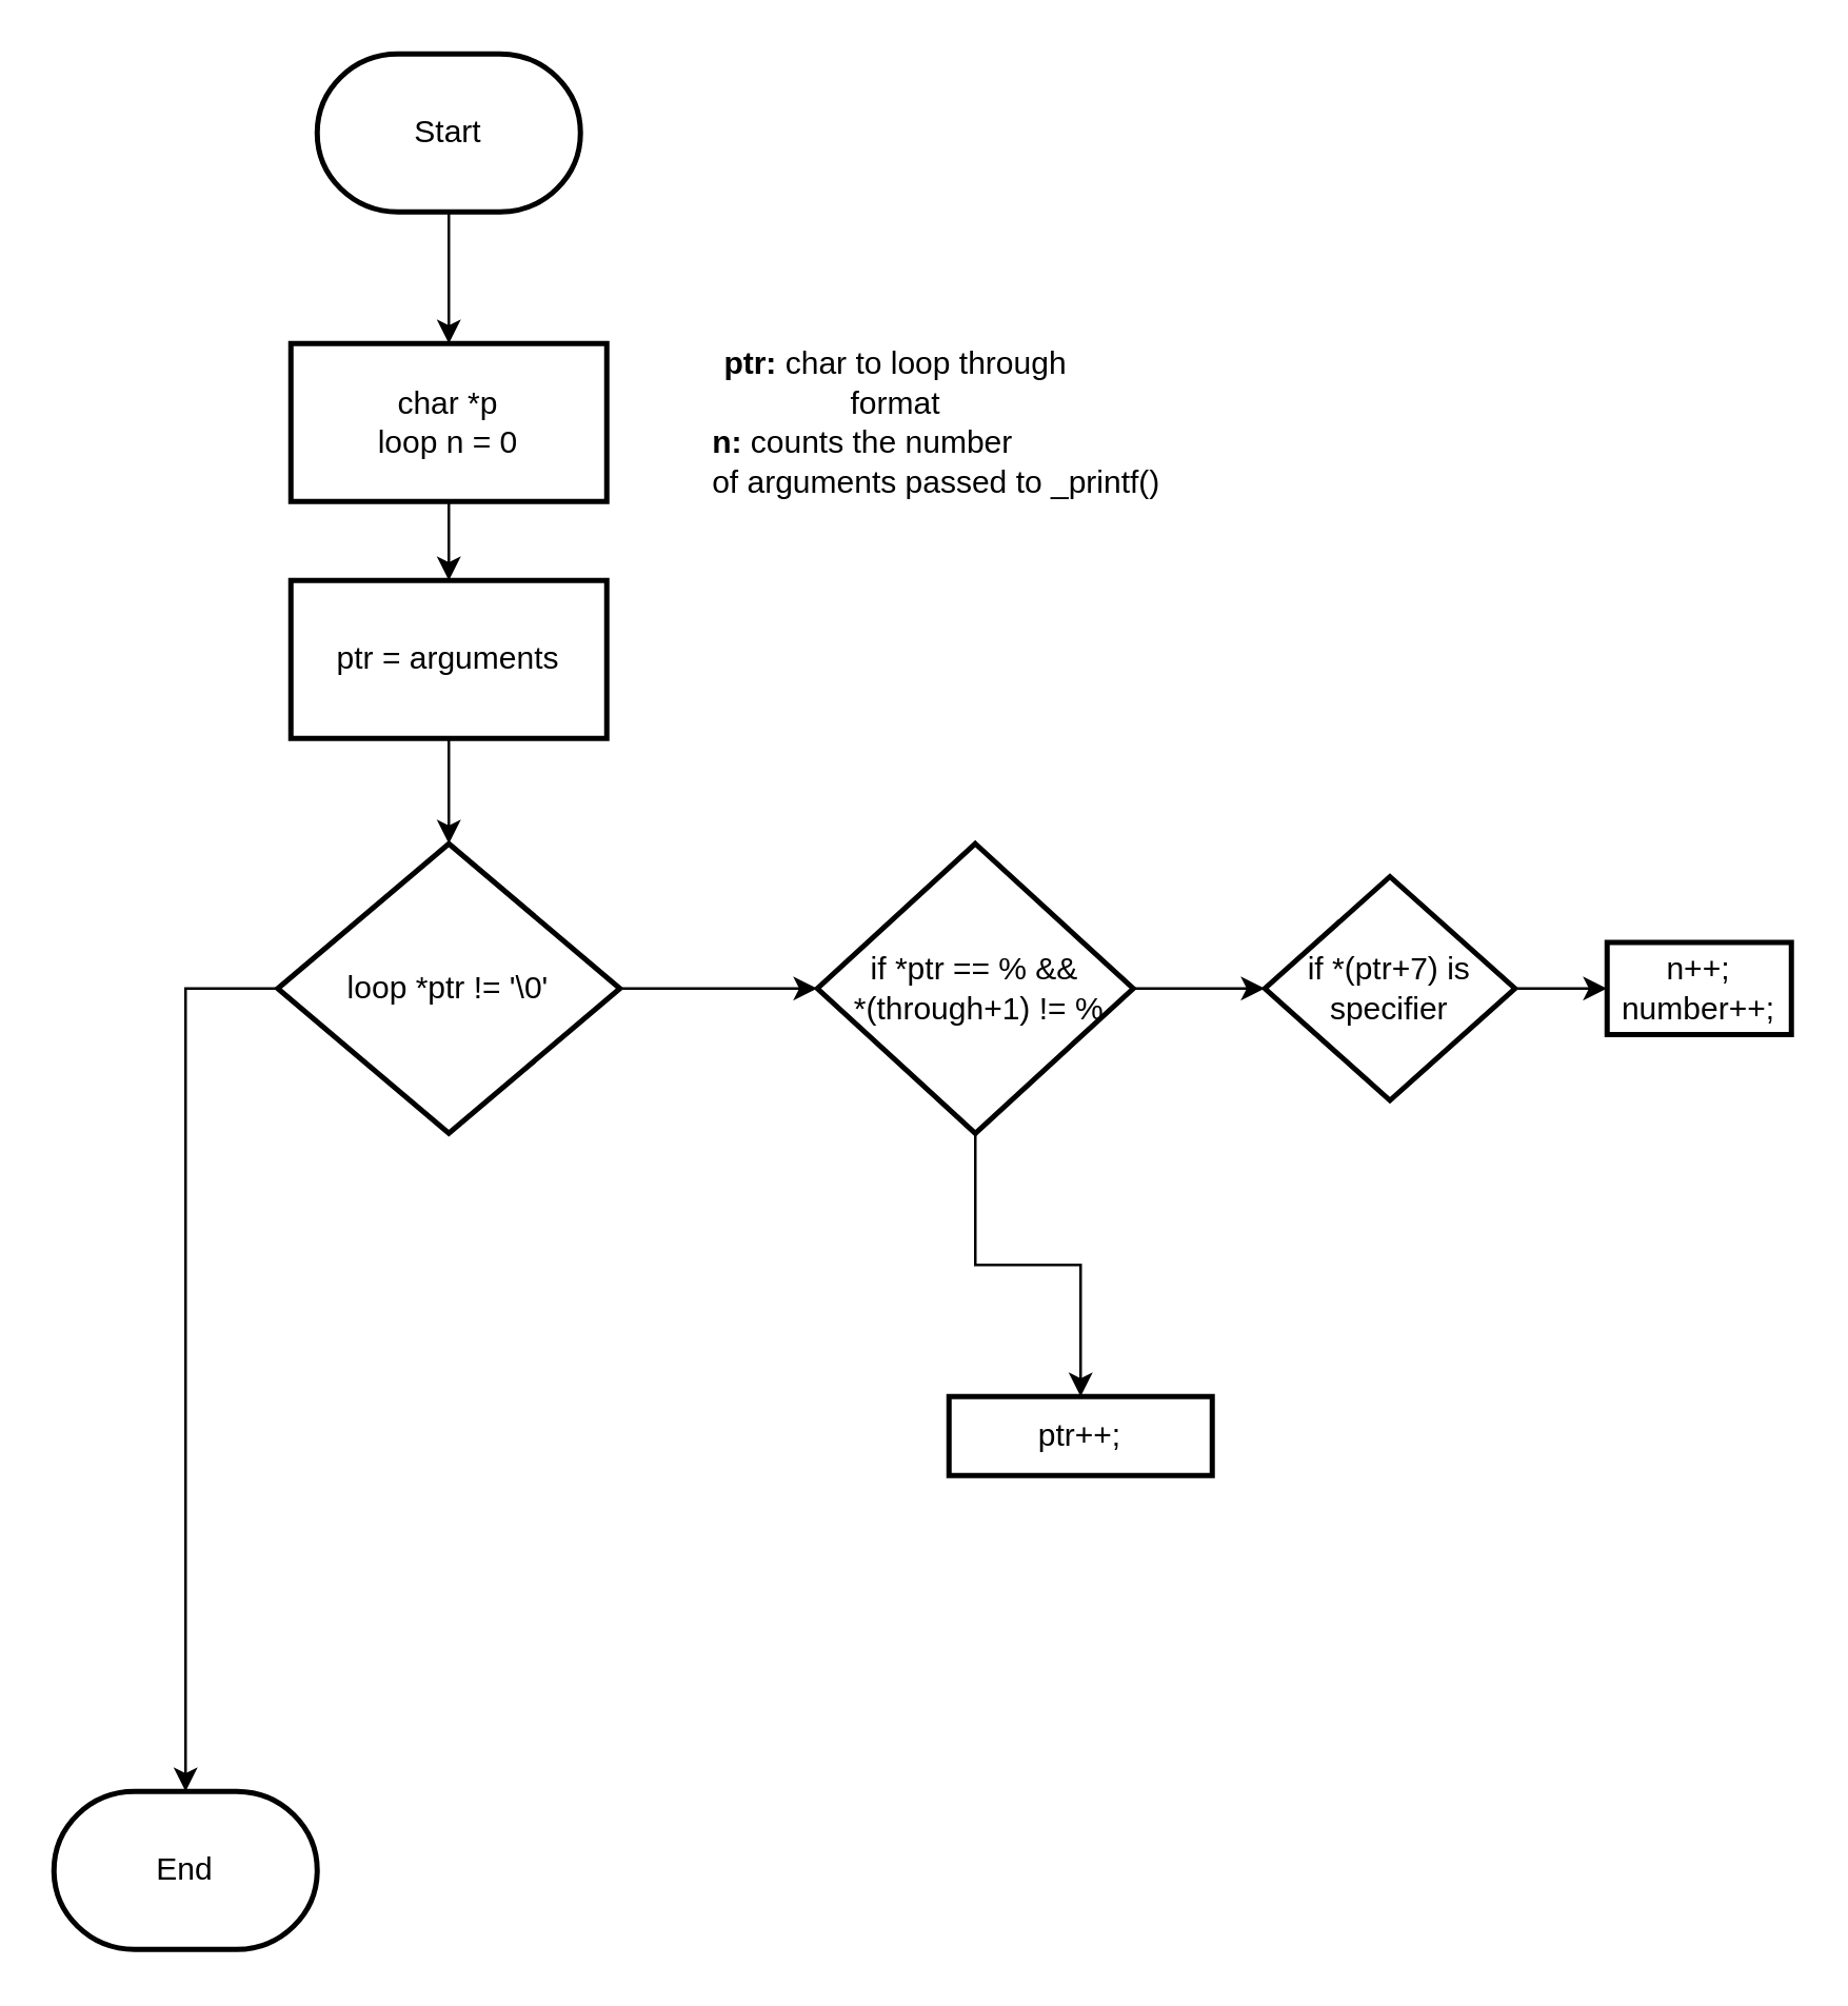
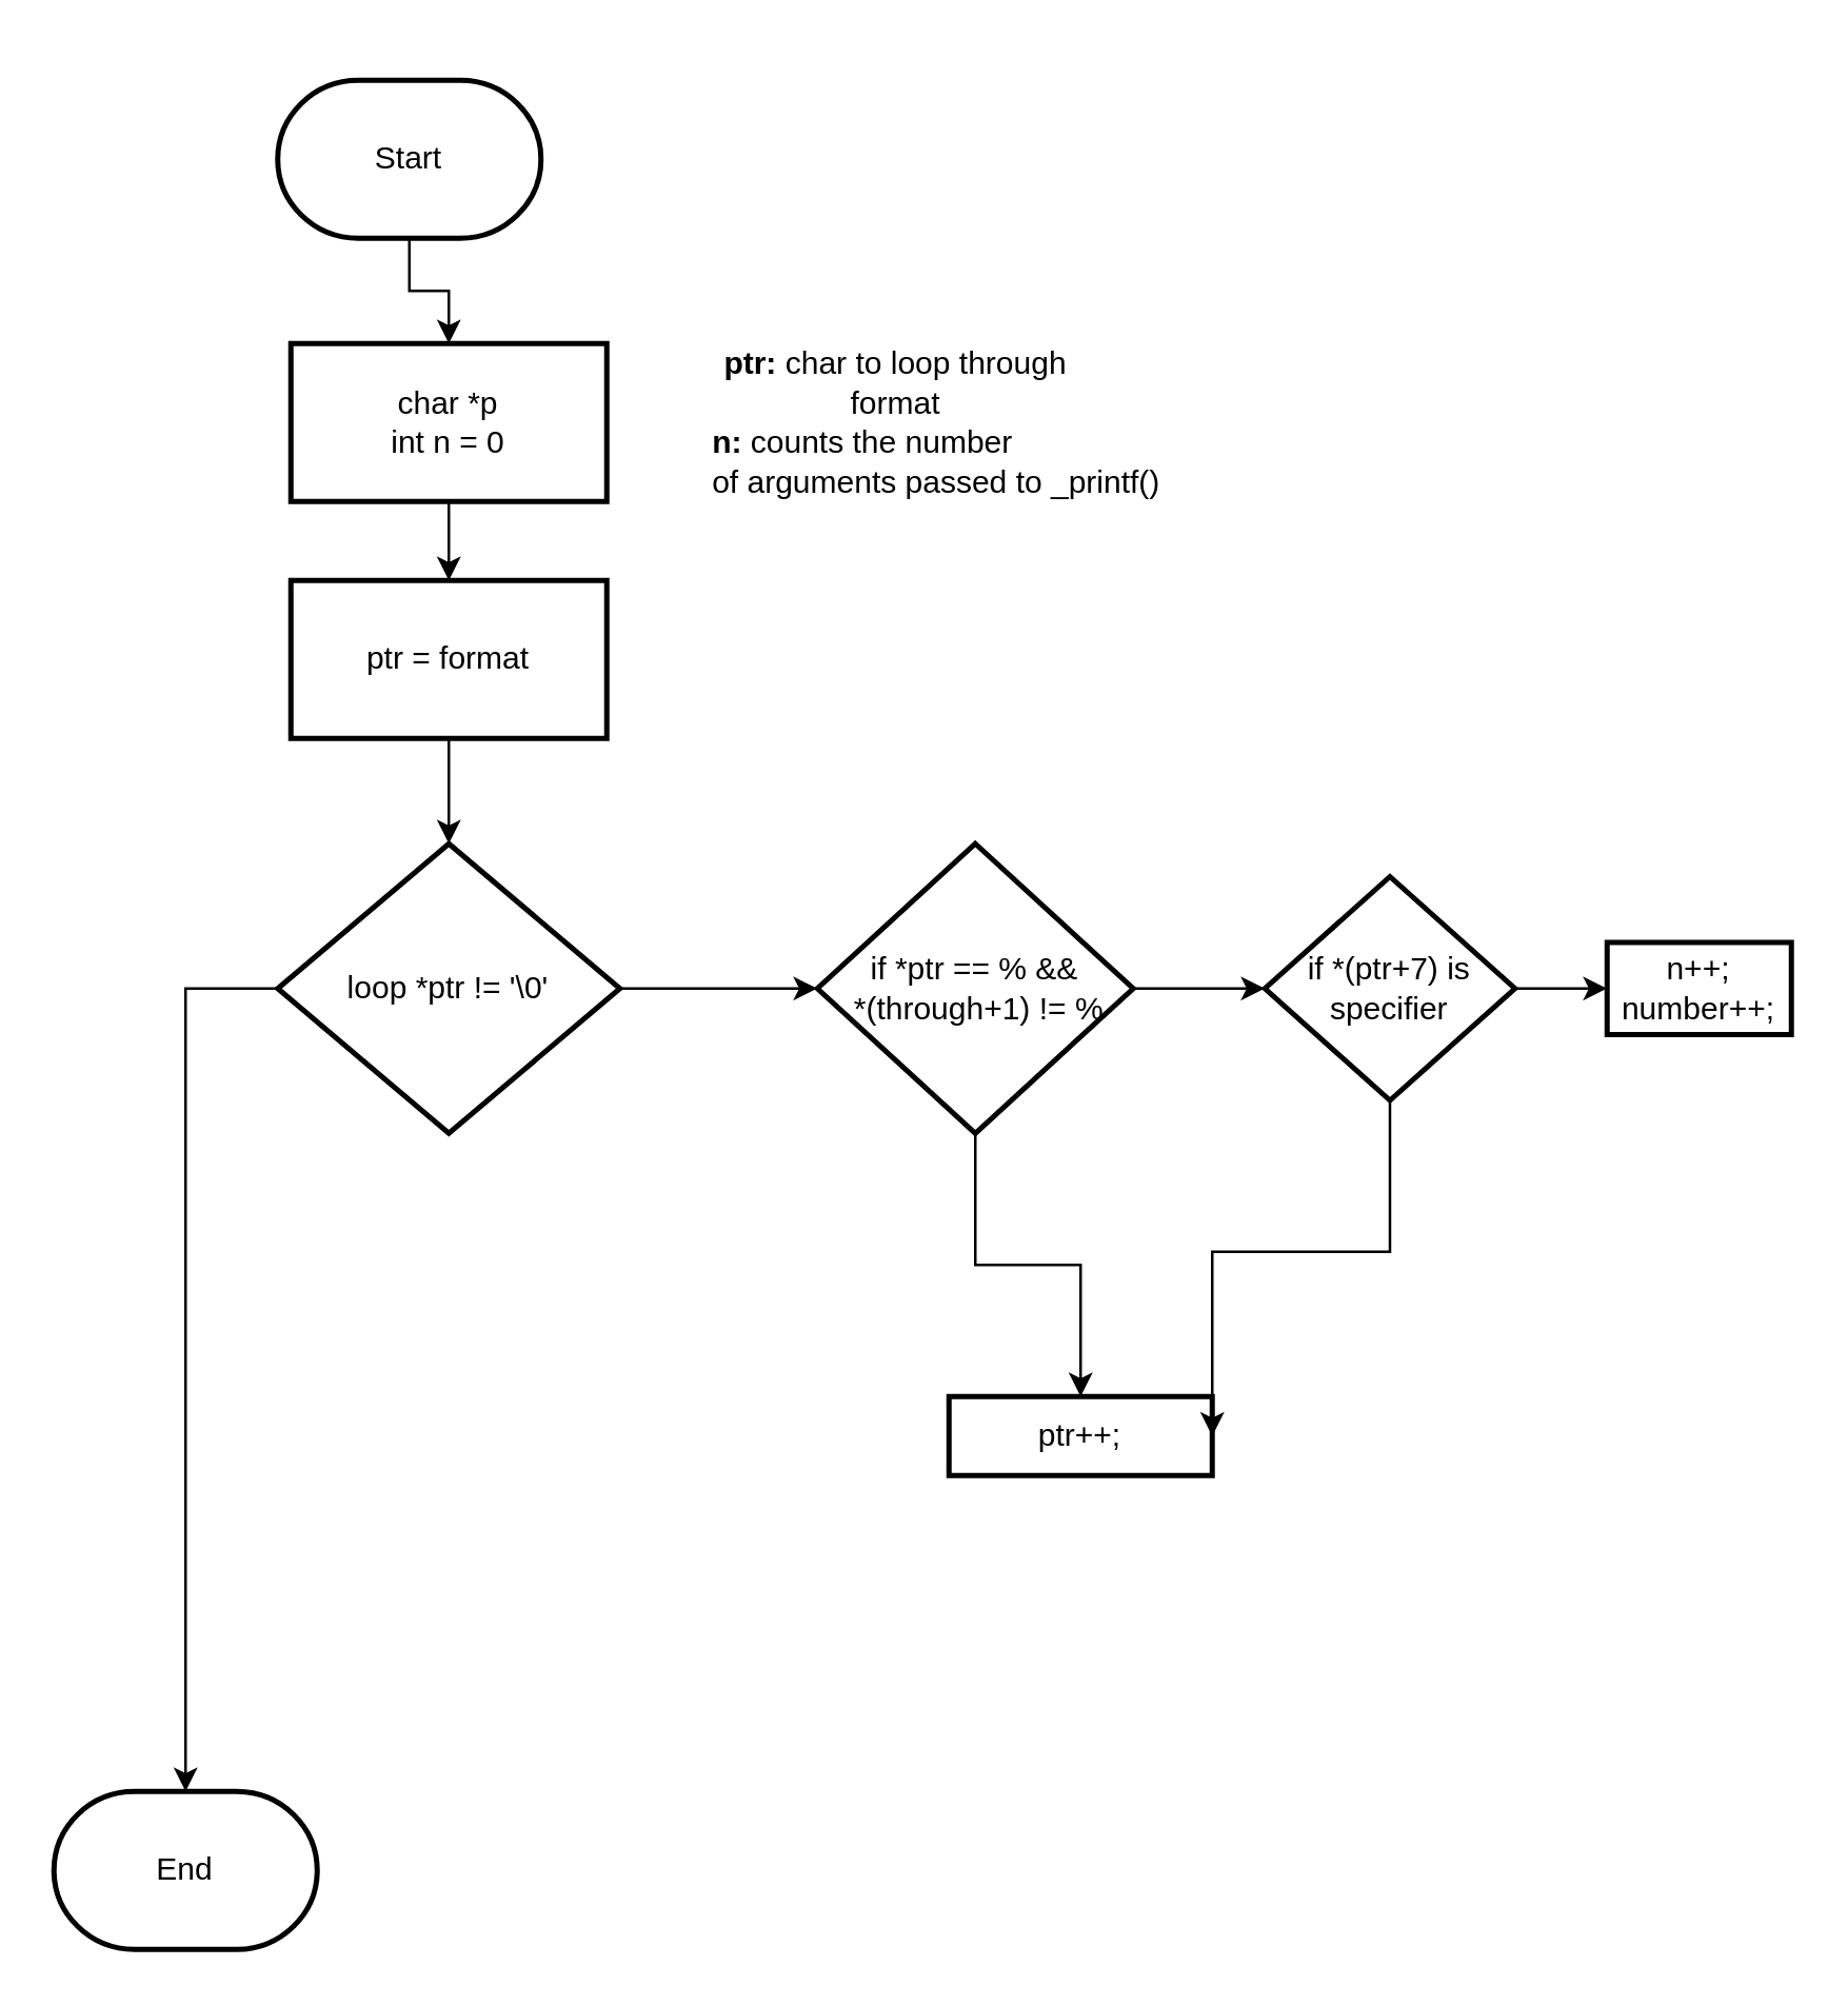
- <mxCell id="3" value="Start" style="strokeWidth=2;html=1;shape=mxgraph.flowchart.terminator;whiteSpace=wrap;" vertex="1" parent="1"><mxGeometry x="120" y="20" width="100" height="60" as="geometry" /></mxCell>
+ <mxCell id="3" value="Start" style="strokeWidth=2;html=1;shape=mxgraph.flowchart.terminator;whiteSpace=wrap;" vertex="1" parent="1"><mxGeometry x="105" y="30" width="100" height="60" as="geometry" /></mxCell>
- <mxCell id="16" value="char *p&lt;br&gt;loop n = 0" style="whiteSpace=wrap;html=1;strokeWidth=2;" vertex="1" parent="1"><mxGeometry x="110" y="130" width="120" height="60" as="geometry" /></mxCell>
+ <mxCell id="16" value="char *p&lt;br&gt;int n = 0" style="whiteSpace=wrap;html=1;strokeWidth=2;" vertex="1" parent="1"><mxGeometry x="110" y="130" width="120" height="60" as="geometry" /></mxCell>
- <mxCell id="18" value="ptr = arguments" style="whiteSpace=wrap;html=1;strokeWidth=2;" vertex="1" parent="1"><mxGeometry x="110" y="220" width="120" height="60" as="geometry" /></mxCell>
+ <mxCell id="18" value="ptr = format" style="whiteSpace=wrap;html=1;strokeWidth=2;" vertex="1" parent="1"><mxGeometry x="110" y="220" width="120" height="60" as="geometry" /></mxCell>
+ <mxCell id="20" style="edgeStyle=orthogonalEdgeStyle;rounded=0;orthogonalLoop=1;jettySize=auto;html=1;entryX=1;entryY=0.5;entryDx=0;entryDy=0;" edge="1" parent="1" source="21" target="11"><mxGeometry relative="1" as="geometry"><mxPoint x="490" y="480" as="targetPoint" /><Array as="points"><mxPoint x="528" y="475" /></Array></mxGeometry></mxCell>
